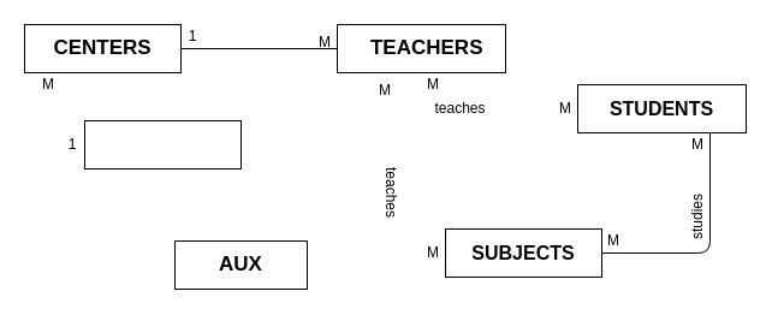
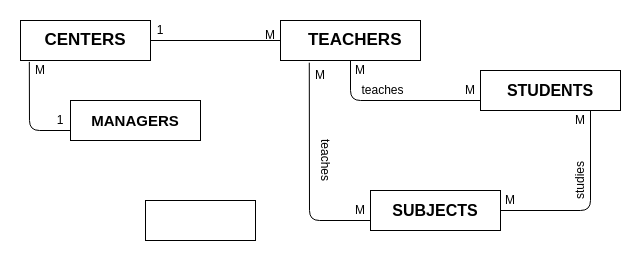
+ <mxCell id="28" value="" style="endArrow=none;html=1;exitX=0.5;exitY=1;exitDx=0;exitDy=0;entryX=0;entryY=0.75;entryDx=0;entryDy=0;" edge="1" parent="1" source="8" target="14"><mxGeometry width="50" height="50" relative="1" as="geometry"><mxPoint x="430" y="140" as="sourcePoint" /><mxPoint x="480" y="90" as="targetPoint" /><Array as="points"><mxPoint x="350" y="100" /></Array></mxGeometry></mxCell>
+ <mxCell id="6" value="" style="endArrow=none;html=1;exitX=0;exitY=0.75;exitDx=0;exitDy=0;entryX=0.068;entryY=1.035;entryDx=0;entryDy=0;entryPerimeter=0;" edge="1" parent="1" source="5" target="3"><mxGeometry width="50" height="50" relative="1" as="geometry"><mxPoint x="-120" y="100" as="sourcePoint" /><mxPoint x="20" y="90" as="targetPoint" /><Array as="points"><mxPoint x="29" y="130" /></Array></mxGeometry></mxCell>
+ <mxCell id="5" value="&lt;font size=&quot;1&quot;&gt;&lt;b style=&quot;font-size: 15px&quot;&gt;MANAGERS&lt;/b&gt;&lt;/font&gt;" style="text;html=1;strokeColor=none;fillColor=none;align=center;verticalAlign=middle;whiteSpace=wrap;rounded=0;" vertex="1" parent="1"><mxGeometry x="70" y="100" width="130" height="40" as="geometry" /></mxCell>
+ <mxCell id="21" value="" style="endArrow=none;html=1;entryX=0.183;entryY=1.055;entryDx=0;entryDy=0;entryPerimeter=0;exitX=0;exitY=0.75;exitDx=0;exitDy=0;" edge="1" parent="1" source="13" target="8"><mxGeometry width="50" height="50" relative="1" as="geometry"><mxPoint x="210" y="210" as="sourcePoint" /><mxPoint x="260" y="160" as="targetPoint" /><Array as="points"><mxPoint x="309" y="220" /></Array></mxGeometry></mxCell>
- <mxCell id="15" value="&lt;font style=&quot;font-size: 17px&quot;&gt;&lt;b&gt;AUX&lt;/b&gt;&lt;/font&gt;" style="text;html=1;strokeColor=none;fillColor=none;align=center;verticalAlign=middle;whiteSpace=wrap;rounded=0;" vertex="1" parent="1"><mxGeometry x="150" y="200" width="100" height="40" as="geometry" /></mxCell>
